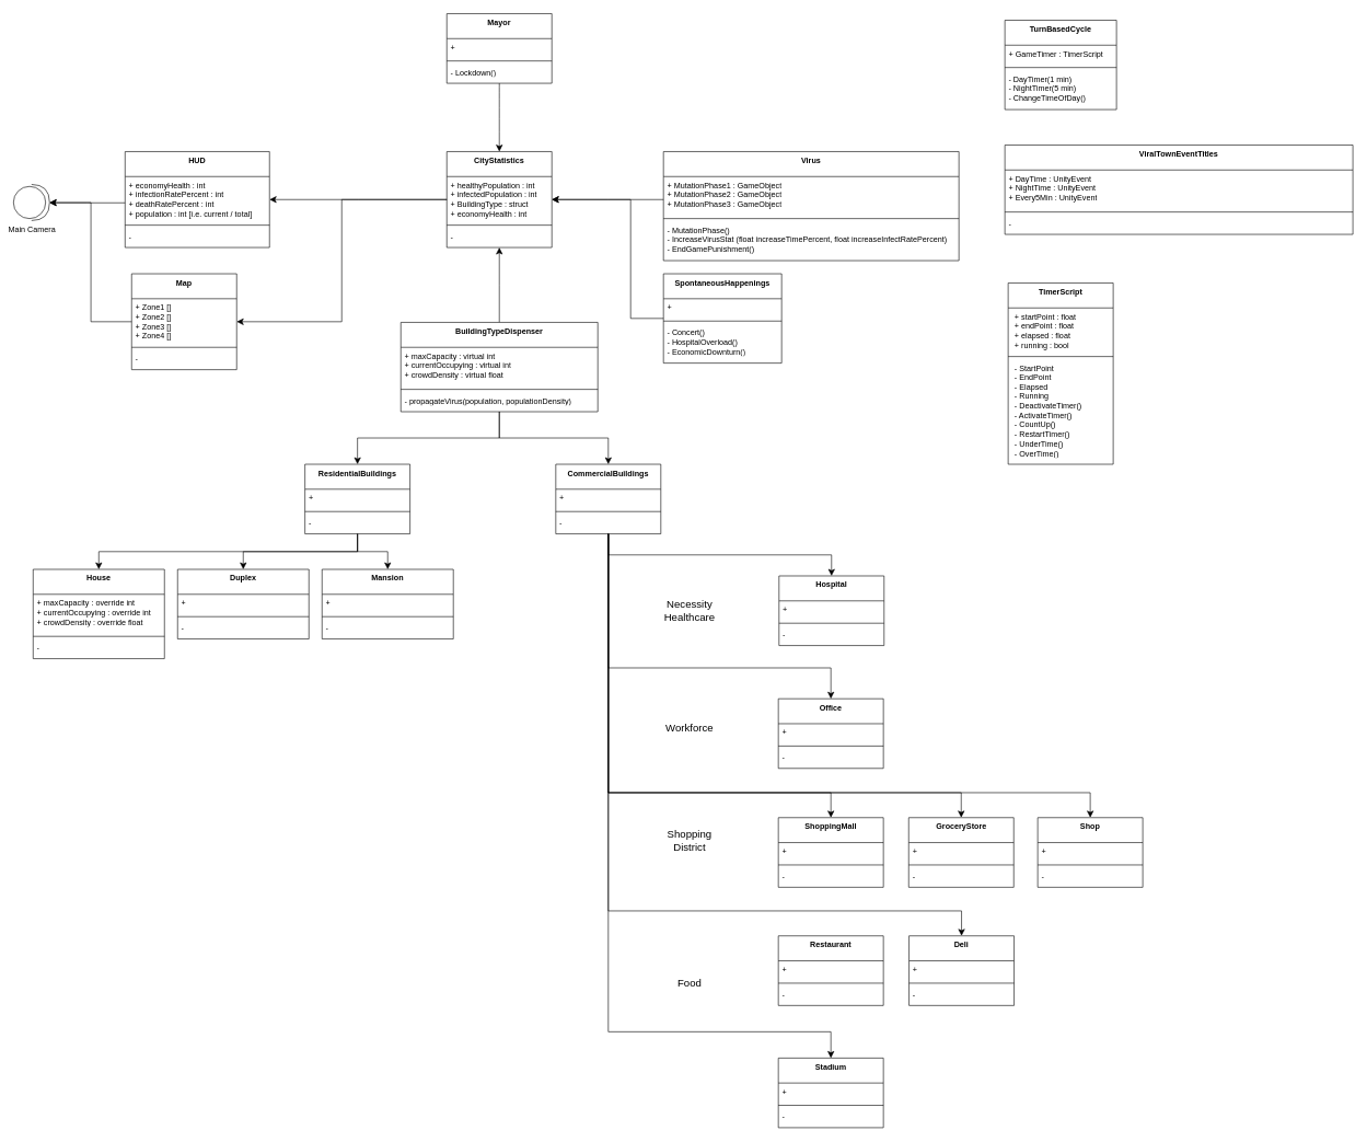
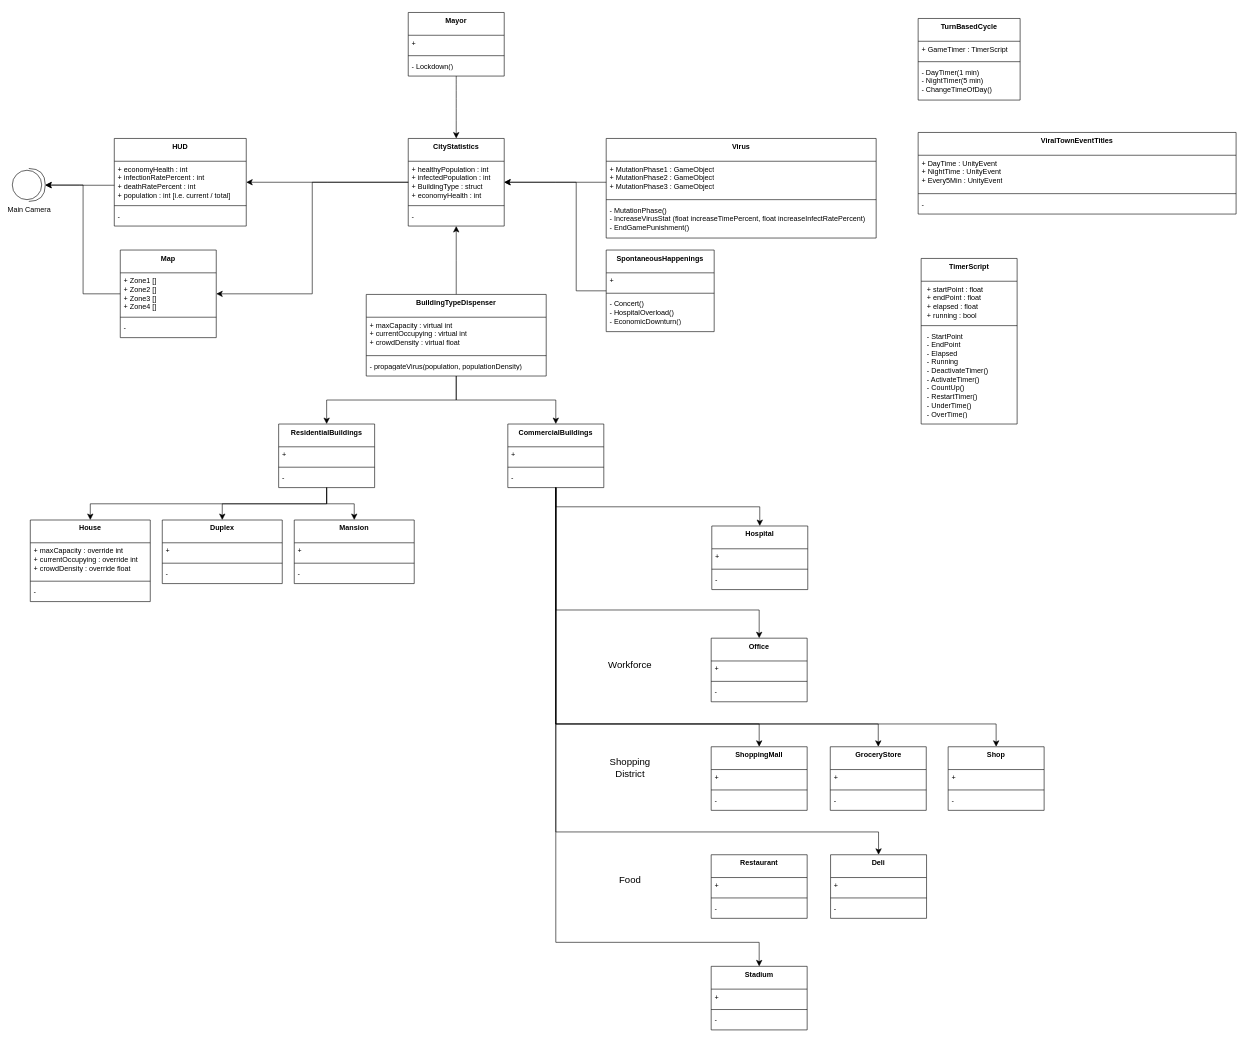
- <mxCell id="41" value="&lt;div&gt;Necessity&lt;/div&gt;Healthcare" style="text;strokeColor=none;fillColor=none;html=1;align=center;verticalAlign=middle;whiteSpace=wrap;rounded=0;fontSize=16;" parent="1" vertex="1"><mxGeometry x="1020" y="914" width="60" height="30" as="geometry" /></mxCell>
- <mxCell id="48" value="Food" style="text;strokeColor=none;fillColor=none;html=1;align=center;verticalAlign=middle;whiteSpace=wrap;rounded=0;fontSize=16;" parent="1" vertex="1"><mxGeometry x="1020" y="1480" width="60" height="30" as="geometry" /></mxCell>
+ <mxCell id="48" value="Food" style="text;strokeColor=none;fillColor=none;html=1;align=center;verticalAlign=middle;whiteSpace=wrap;rounded=0;fontSize=16;" parent="1" vertex="1"><mxGeometry x="1020" y="1450" width="60" height="30" as="geometry" /></mxCell>
